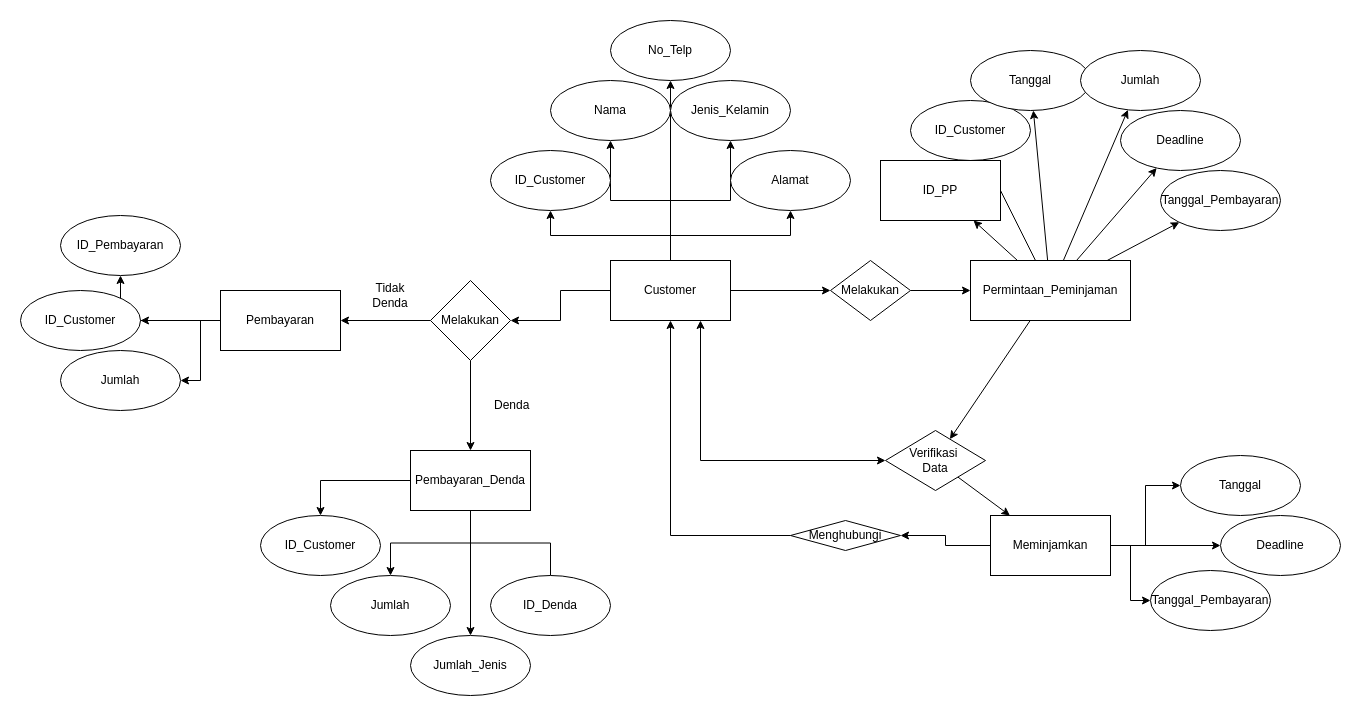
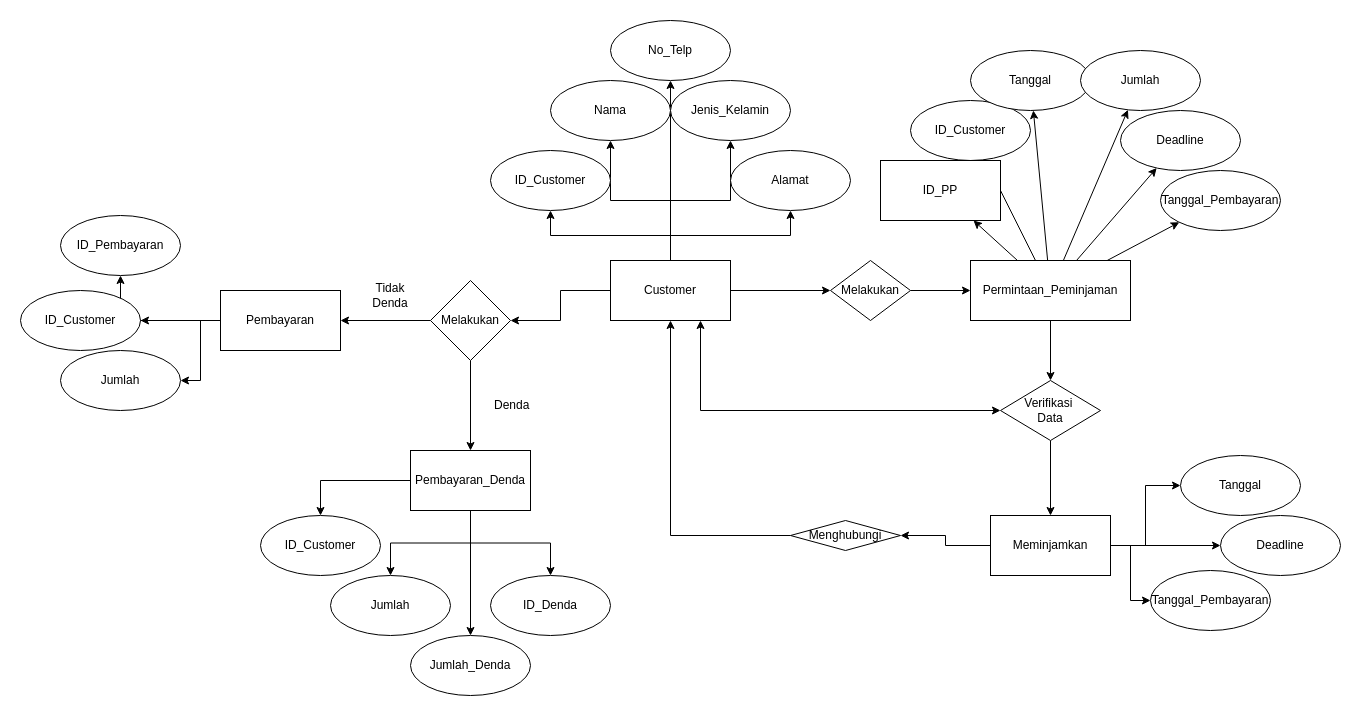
- <mxCell id="30" value="Verifikasi&amp;nbsp;&lt;br&gt;Data" style="rhombus;whiteSpace=wrap;html=1;rounded=0;" vertex="1" parent="1"><mxGeometry x="885" y="430" width="100" height="60" as="geometry" /></mxCell>
+ <mxCell id="30" value="Verifikasi&amp;nbsp;&lt;br&gt;Data" style="rhombus;whiteSpace=wrap;html=1;rounded=0;" vertex="1" parent="1"><mxGeometry x="1000" y="380" width="100" height="60" as="geometry" /></mxCell>
- <mxCell id="55" value="" style="edgeStyle=orthogonalEdgeStyle;rounded=0;orthogonalLoop=1;jettySize=auto;html=1;endArrow=none;" edge="1" parent="1" source="58" target="61"><mxGeometry relative="1" as="geometry" /></mxCell>
+ <mxCell id="55" value="" style="edgeStyle=orthogonalEdgeStyle;rounded=0;orthogonalLoop=1;jettySize=auto;html=1;" edge="1" parent="1" source="58" target="61"><mxGeometry relative="1" as="geometry" /></mxCell>
- <mxCell id="63" value="Jumlah_Jenis" style="ellipse;whiteSpace=wrap;html=1;rounded=0;" vertex="1" parent="1"><mxGeometry x="410" y="635" width="120" height="60" as="geometry" /></mxCell>
+ <mxCell id="63" value="Jumlah_Denda" style="ellipse;whiteSpace=wrap;html=1;rounded=0;" vertex="1" parent="1"><mxGeometry x="410" y="635" width="120" height="60" as="geometry" /></mxCell>
